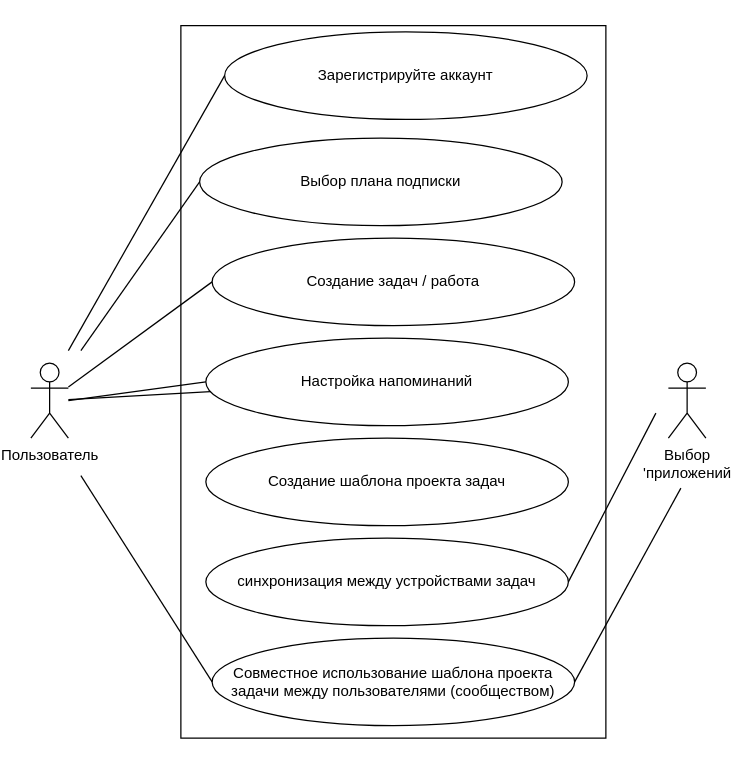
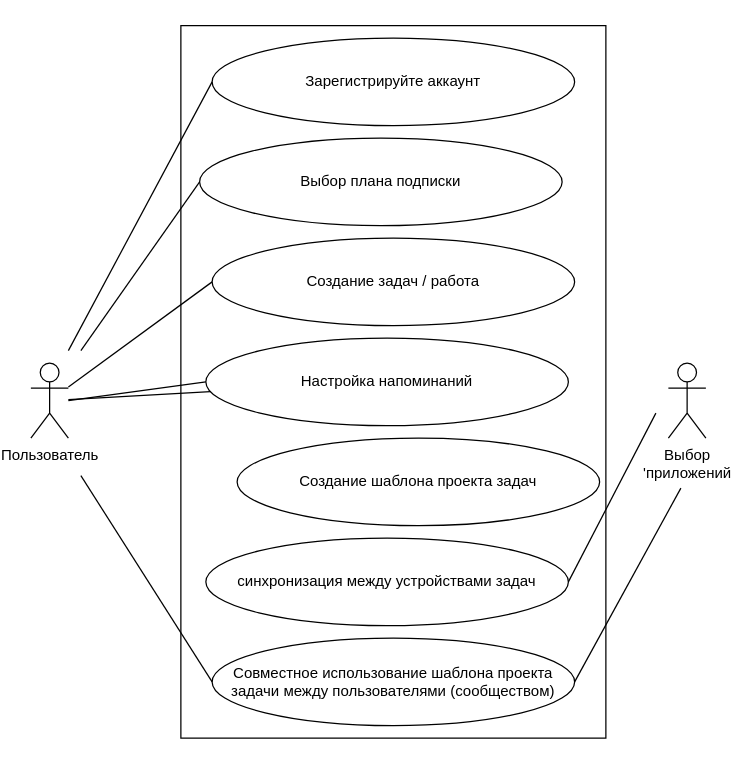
- <mxCell id="4" value="Зарегистрируйте аккаунт" style="ellipse;whiteSpace=wrap;html=1;fontColor=default;strokeColor=default;fillColor=default;" vertex="1" parent="1"><mxGeometry x="175" y="25" width="290" height="70" as="geometry" /></mxCell>
+ <mxCell id="4" value="Зарегистрируйте аккаунт" style="ellipse;whiteSpace=wrap;html=1;fontColor=default;strokeColor=default;fillColor=default;" vertex="1" parent="1"><mxGeometry x="165" y="30" width="290" height="70" as="geometry" /></mxCell>
- <mxCell id="8" value="Создание шаблона проекта задач" style="ellipse;whiteSpace=wrap;html=1;fontColor=default;strokeColor=default;fillColor=default;" vertex="1" parent="1"><mxGeometry x="160" y="350" width="290" height="70" as="geometry" /></mxCell>
+ <mxCell id="8" value="Создание шаблона проекта задач" style="ellipse;whiteSpace=wrap;html=1;fontColor=default;strokeColor=default;fillColor=default;" vertex="1" parent="1"><mxGeometry x="185" y="350" width="290" height="70" as="geometry" /></mxCell>
